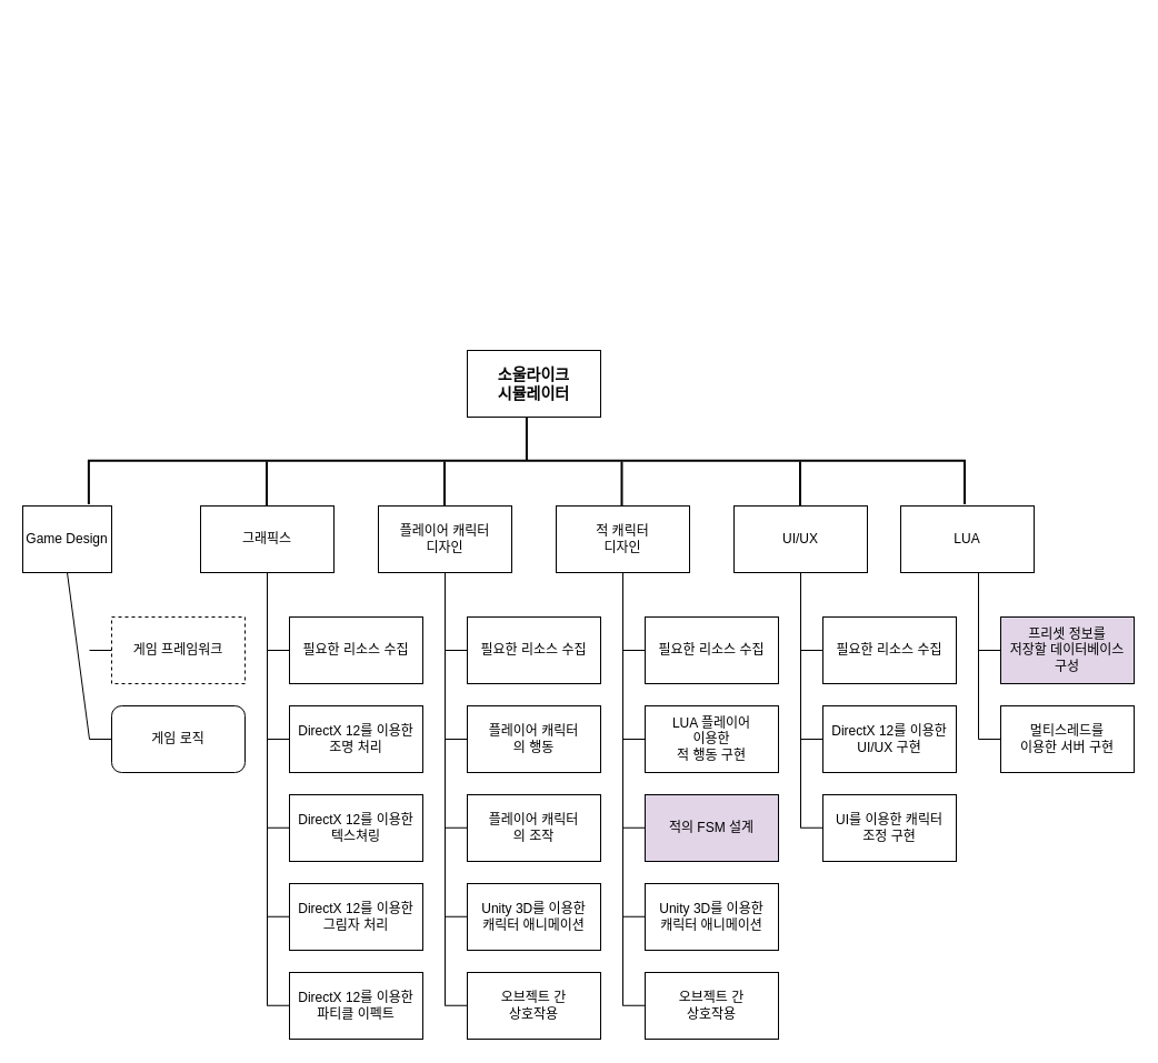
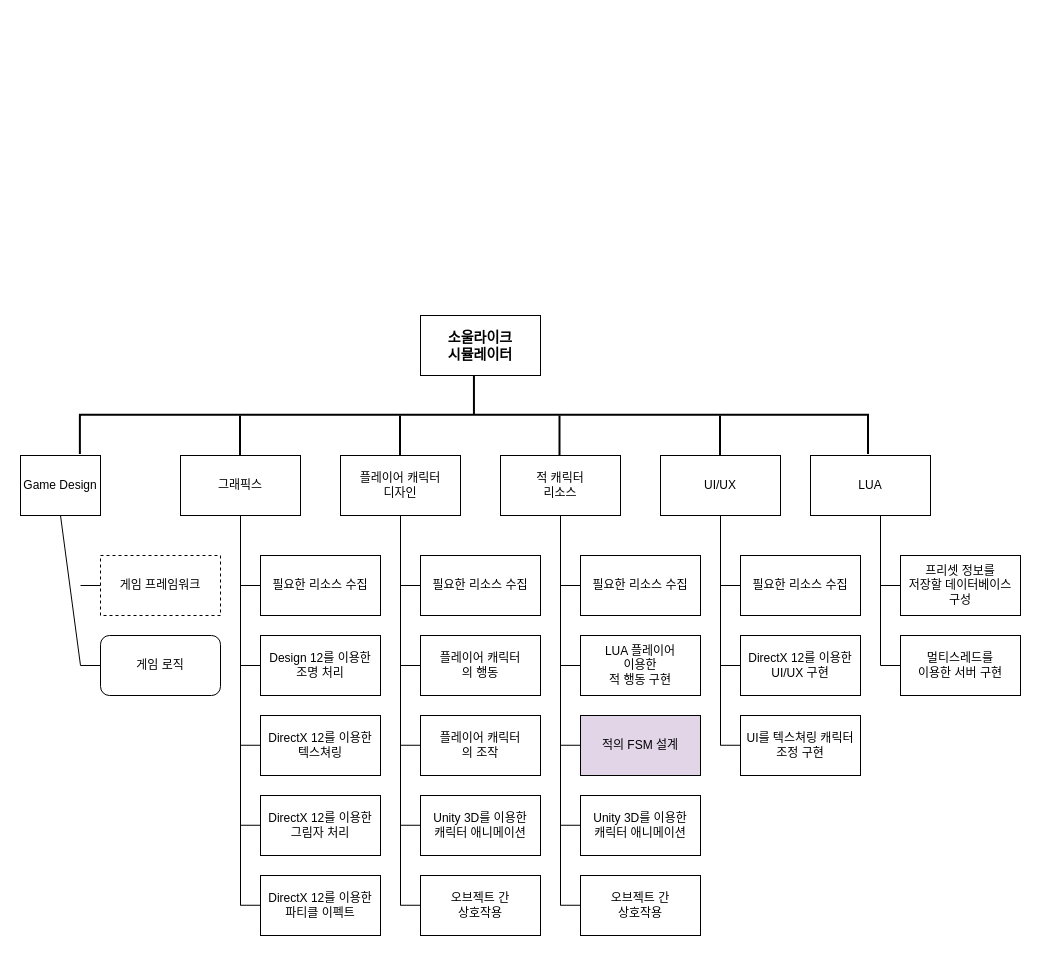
- <mxCell id="6" value="적 캐릭터&lt;br&gt;디자인" style="rounded=0;whiteSpace=wrap;html=1;" vertex="1" parent="1"><mxGeometry x="500" y="455" width="120" height="60" as="geometry" /></mxCell>
+ <mxCell id="6" value="적 캐릭터&lt;br&gt;리소스" style="rounded=0;whiteSpace=wrap;html=1;" vertex="1" parent="1"><mxGeometry x="500" y="455" width="120" height="60" as="geometry" /></mxCell>
- <mxCell id="22" value="프리셋 정보를&lt;br&gt;저장할 데이터베이스&lt;br&gt;구성" style="rounded=0;whiteSpace=wrap;html=1;fillColor=#e1d5e7;" vertex="1" parent="1"><mxGeometry x="900" y="555" width="120" height="60" as="geometry" /></mxCell>
+ <mxCell id="22" value="프리셋 정보를&lt;br&gt;저장할 데이터베이스&lt;br&gt;구성" style="rounded=0;whiteSpace=wrap;html=1;" vertex="1" parent="1"><mxGeometry x="900" y="555" width="120" height="60" as="geometry" /></mxCell>
- <mxCell id="14" value="DirectX 12를 이용한&lt;br&gt;조명 처리" style="rounded=0;whiteSpace=wrap;html=1;" vertex="1" parent="1"><mxGeometry x="260" y="635" width="120" height="60" as="geometry" /></mxCell>
+ <mxCell id="14" value="Design 12를 이용한&lt;br&gt;조명 처리" style="rounded=0;whiteSpace=wrap;html=1;" vertex="1" parent="1"><mxGeometry x="260" y="635" width="120" height="60" as="geometry" /></mxCell>
- <mxCell id="38" value="UI를 이용한 캐릭터&lt;br&gt;조정 구현" style="rounded=0;whiteSpace=wrap;html=1;" vertex="1" parent="1"><mxGeometry x="740" y="715" width="120" height="60" as="geometry" /></mxCell>
+ <mxCell id="38" value="UI를 텍스쳐링 캐릭터&lt;br&gt;조정 구현" style="rounded=0;whiteSpace=wrap;html=1;" vertex="1" parent="1"><mxGeometry x="740" y="715" width="120" height="60" as="geometry" /></mxCell>
